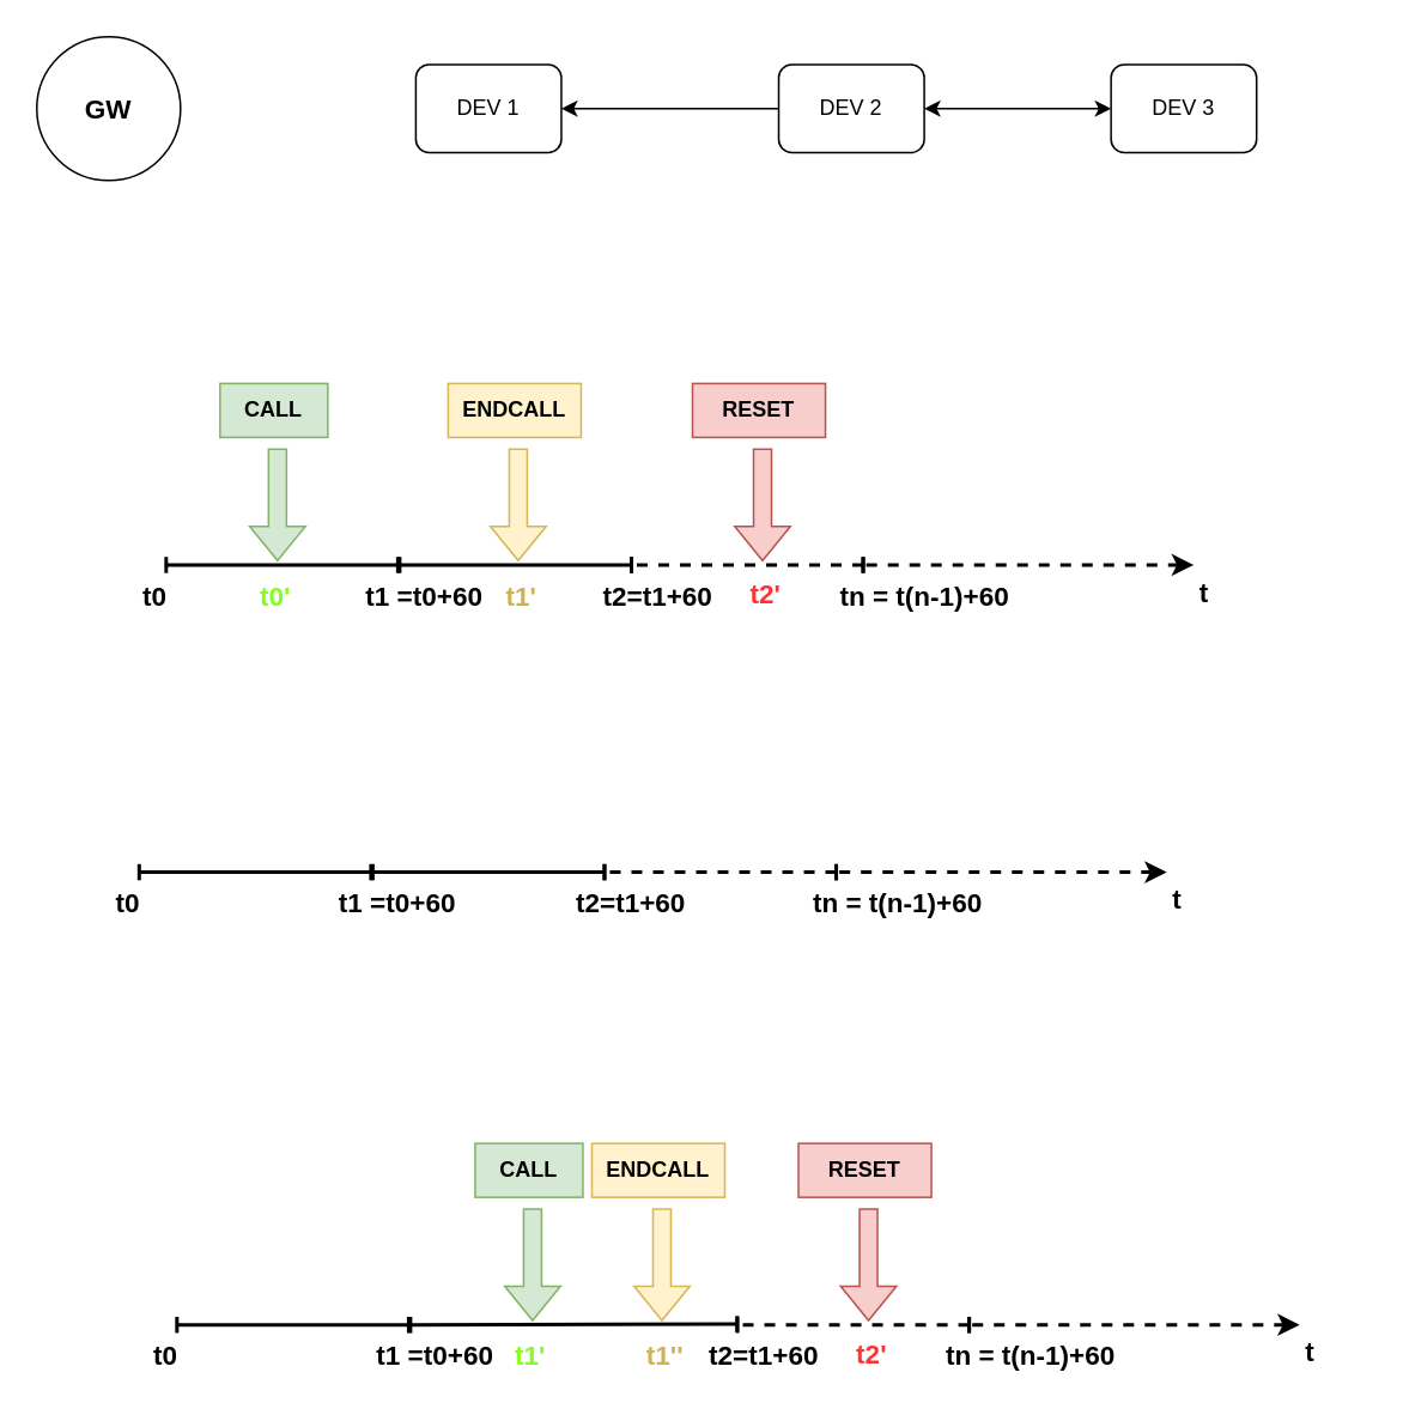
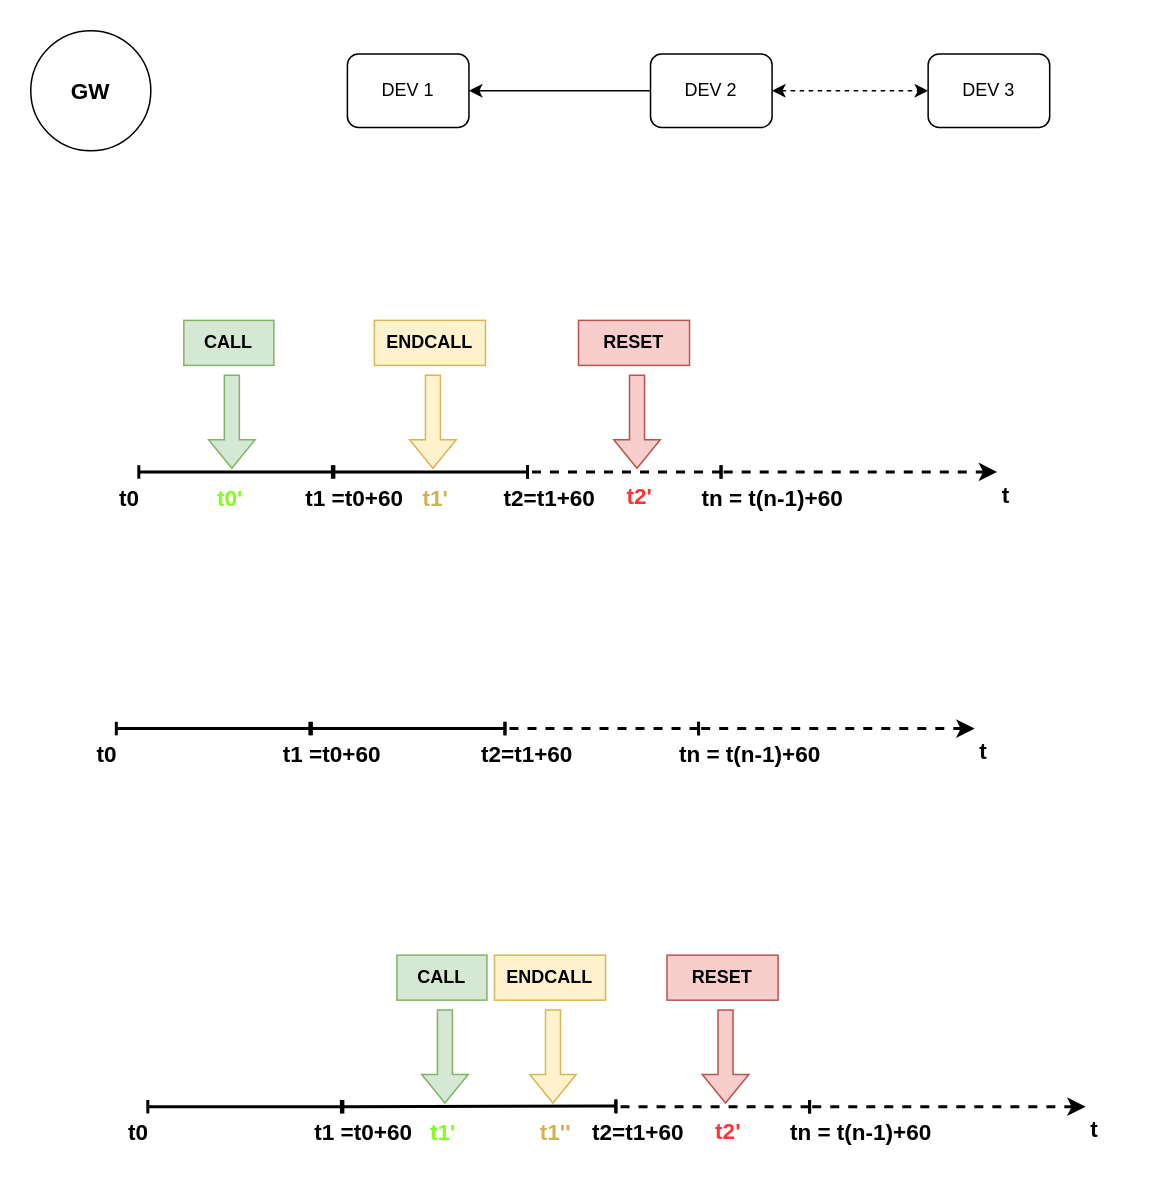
- <mxCell id="4" style="edgeStyle=orthogonalEdgeStyle;rounded=0;orthogonalLoop=1;jettySize=auto;html=1;entryX=0;entryY=0.5;entryDx=0;entryDy=0;startArrow=classic;startFill=1;" edge="1" parent="1" source="5" target="6"><mxGeometry relative="1" as="geometry" /></mxCell>
+ <mxCell id="4" style="edgeStyle=orthogonalEdgeStyle;rounded=0;orthogonalLoop=1;jettySize=auto;html=1;entryX=0;entryY=0.5;entryDx=0;entryDy=0;startArrow=classic;startFill=1;dashed=1;" edge="1" parent="1" source="5" target="6"><mxGeometry relative="1" as="geometry" /></mxCell>
